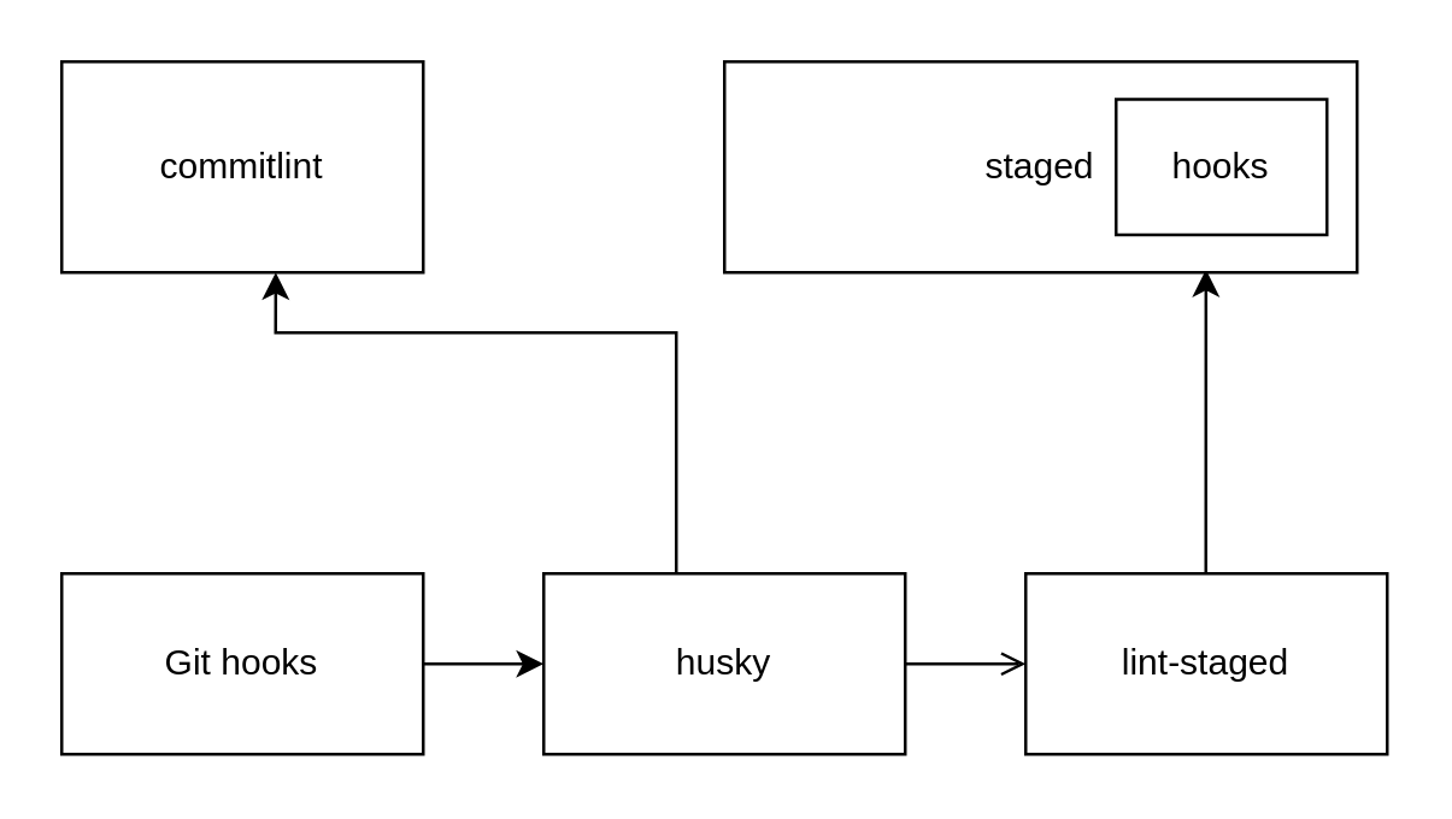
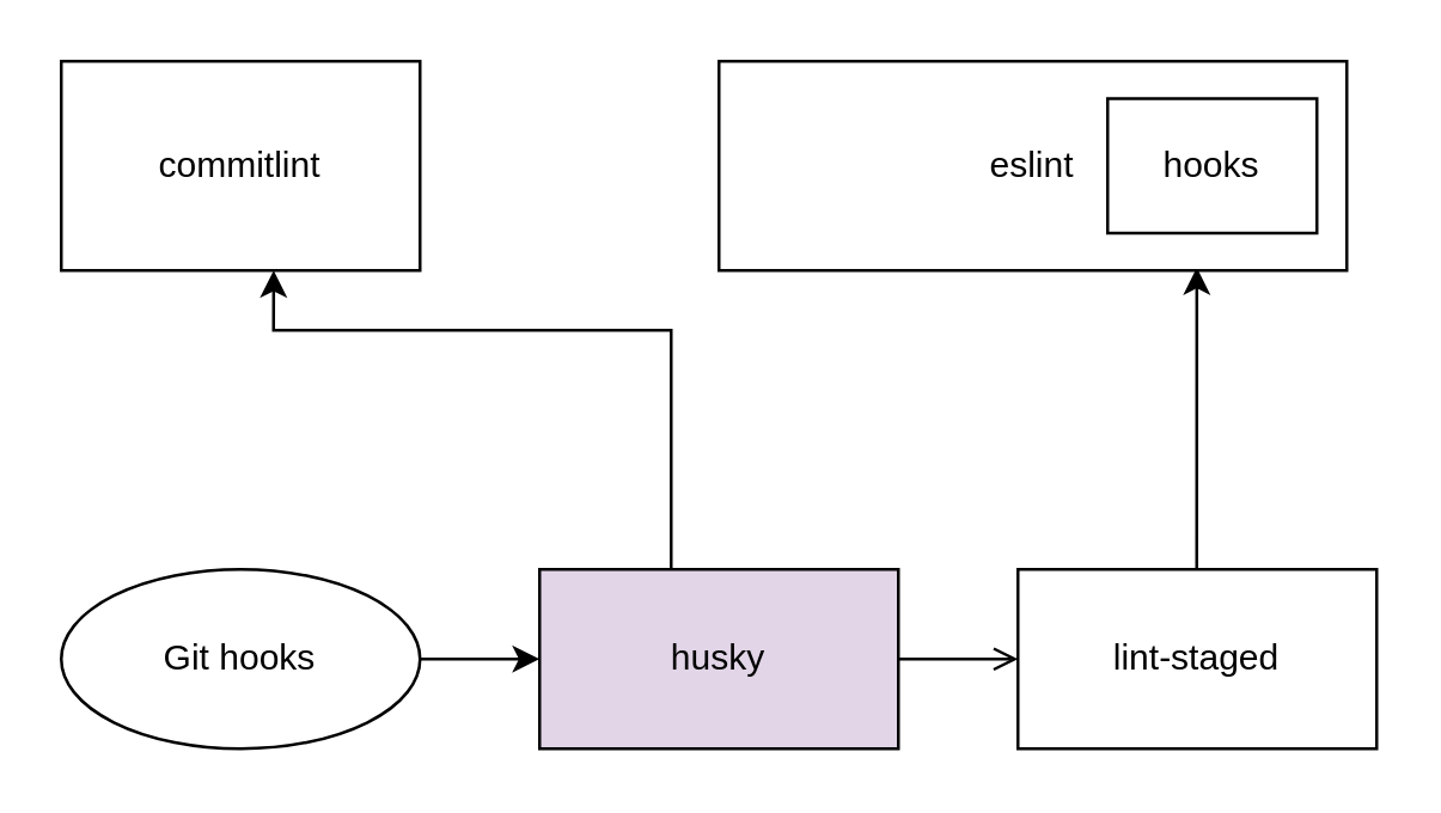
- <mxCell id="9" value="staged" style="rounded=0;whiteSpace=wrap;html=1;" vertex="1" parent="1"><mxGeometry x="240" y="20" width="210" height="70" as="geometry" /></mxCell>
+ <mxCell id="9" value="eslint" style="rounded=0;whiteSpace=wrap;html=1;" vertex="1" parent="1"><mxGeometry x="240" y="20" width="210" height="70" as="geometry" /></mxCell>
- <mxCell id="6" value="Git hooks" style="rounded=0;whiteSpace=wrap;html=1;" vertex="1" parent="1"><mxGeometry x="20" y="190" width="120" height="60" as="geometry" /></mxCell>
+ <mxCell id="6" value="Git hooks" style="ellipse;whiteSpace=wrap;html=1;" vertex="1" parent="1"><mxGeometry x="20" y="190" width="120" height="60" as="geometry" /></mxCell>
- <mxCell id="4" value="husky" style="rounded=0;whiteSpace=wrap;html=1;" vertex="1" parent="1"><mxGeometry x="180" y="190" width="120" height="60" as="geometry" /></mxCell>
+ <mxCell id="4" value="husky" style="rounded=0;whiteSpace=wrap;html=1;fillColor=#e1d5e7;" vertex="1" parent="1"><mxGeometry x="180" y="190" width="120" height="60" as="geometry" /></mxCell>
